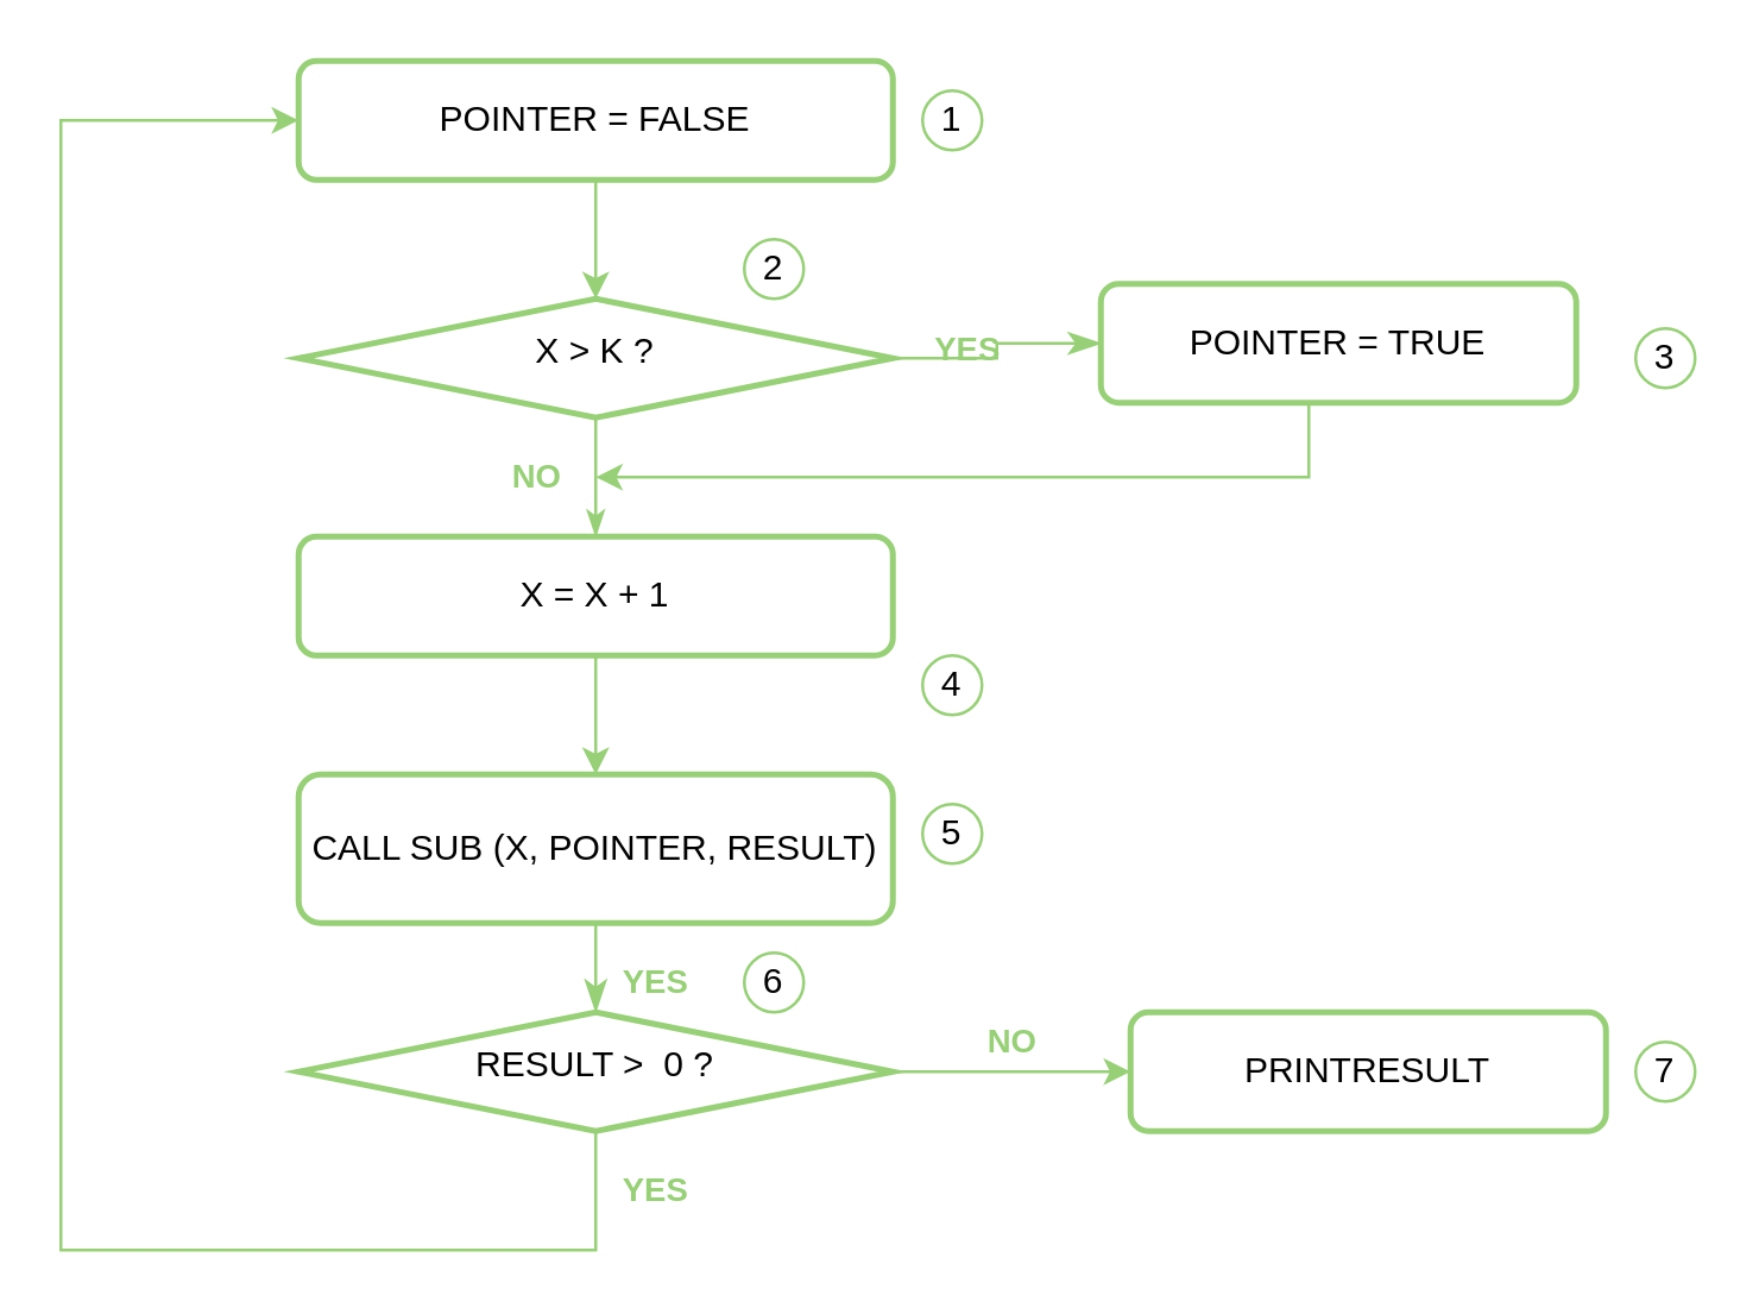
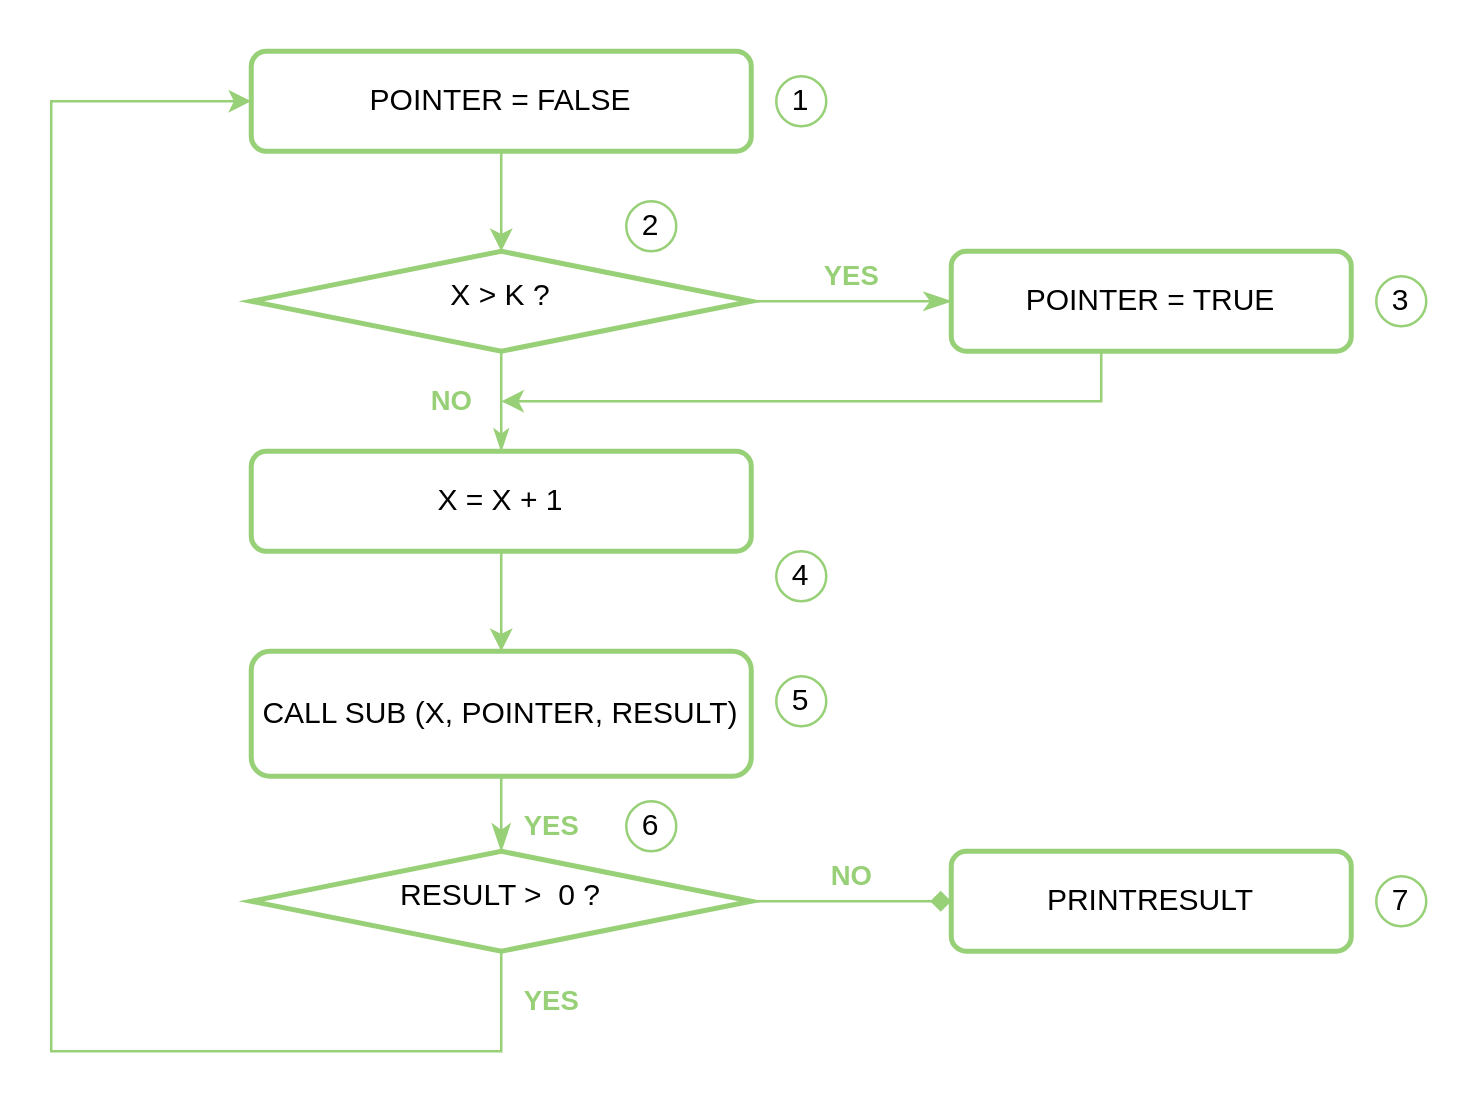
- <mxCell id="8" value="POINTER = TRUE" style="rounded=1;whiteSpace=wrap;html=1;fontSize=12;glass=0;strokeWidth=2;shadow=0;strokeColor=#97D077;" parent="1" vertex="1"><mxGeometry x="370" y="95" width="160" height="40" as="geometry" /></mxCell>
+ <mxCell id="8" value="POINTER = TRUE" style="rounded=1;whiteSpace=wrap;html=1;fontSize=12;glass=0;strokeWidth=2;shadow=0;strokeColor=#97D077;" parent="1" vertex="1"><mxGeometry x="380" y="100" width="160" height="40" as="geometry" /></mxCell>
- <mxCell id="14" value="NO" style="edgeStyle=orthogonalEdgeStyle;rounded=0;orthogonalLoop=1;jettySize=auto;html=1;exitX=1;exitY=0.5;exitDx=0;exitDy=0;entryX=0;entryY=0.5;entryDx=0;entryDy=0;fontStyle=1;strokeColor=#97D077;strokeWidth=1;fontColor=#97D077;" edge="1" parent="1" source="16" target="10"><mxGeometry y="10" relative="1" as="geometry"><mxPoint as="offset" /></mxGeometry></mxCell>
+ <mxCell id="14" value="NO" style="edgeStyle=orthogonalEdgeStyle;rounded=0;orthogonalLoop=1;jettySize=auto;html=1;exitX=1;exitY=0.5;exitDx=0;exitDy=0;entryX=0;entryY=0.5;entryDx=0;entryDy=0;fontStyle=1;strokeColor=#97D077;strokeWidth=1;fontColor=#97D077;endArrow=diamond;" edge="1" parent="1" source="16" target="10"><mxGeometry y="10" relative="1" as="geometry"><mxPoint as="offset" /></mxGeometry></mxCell>
